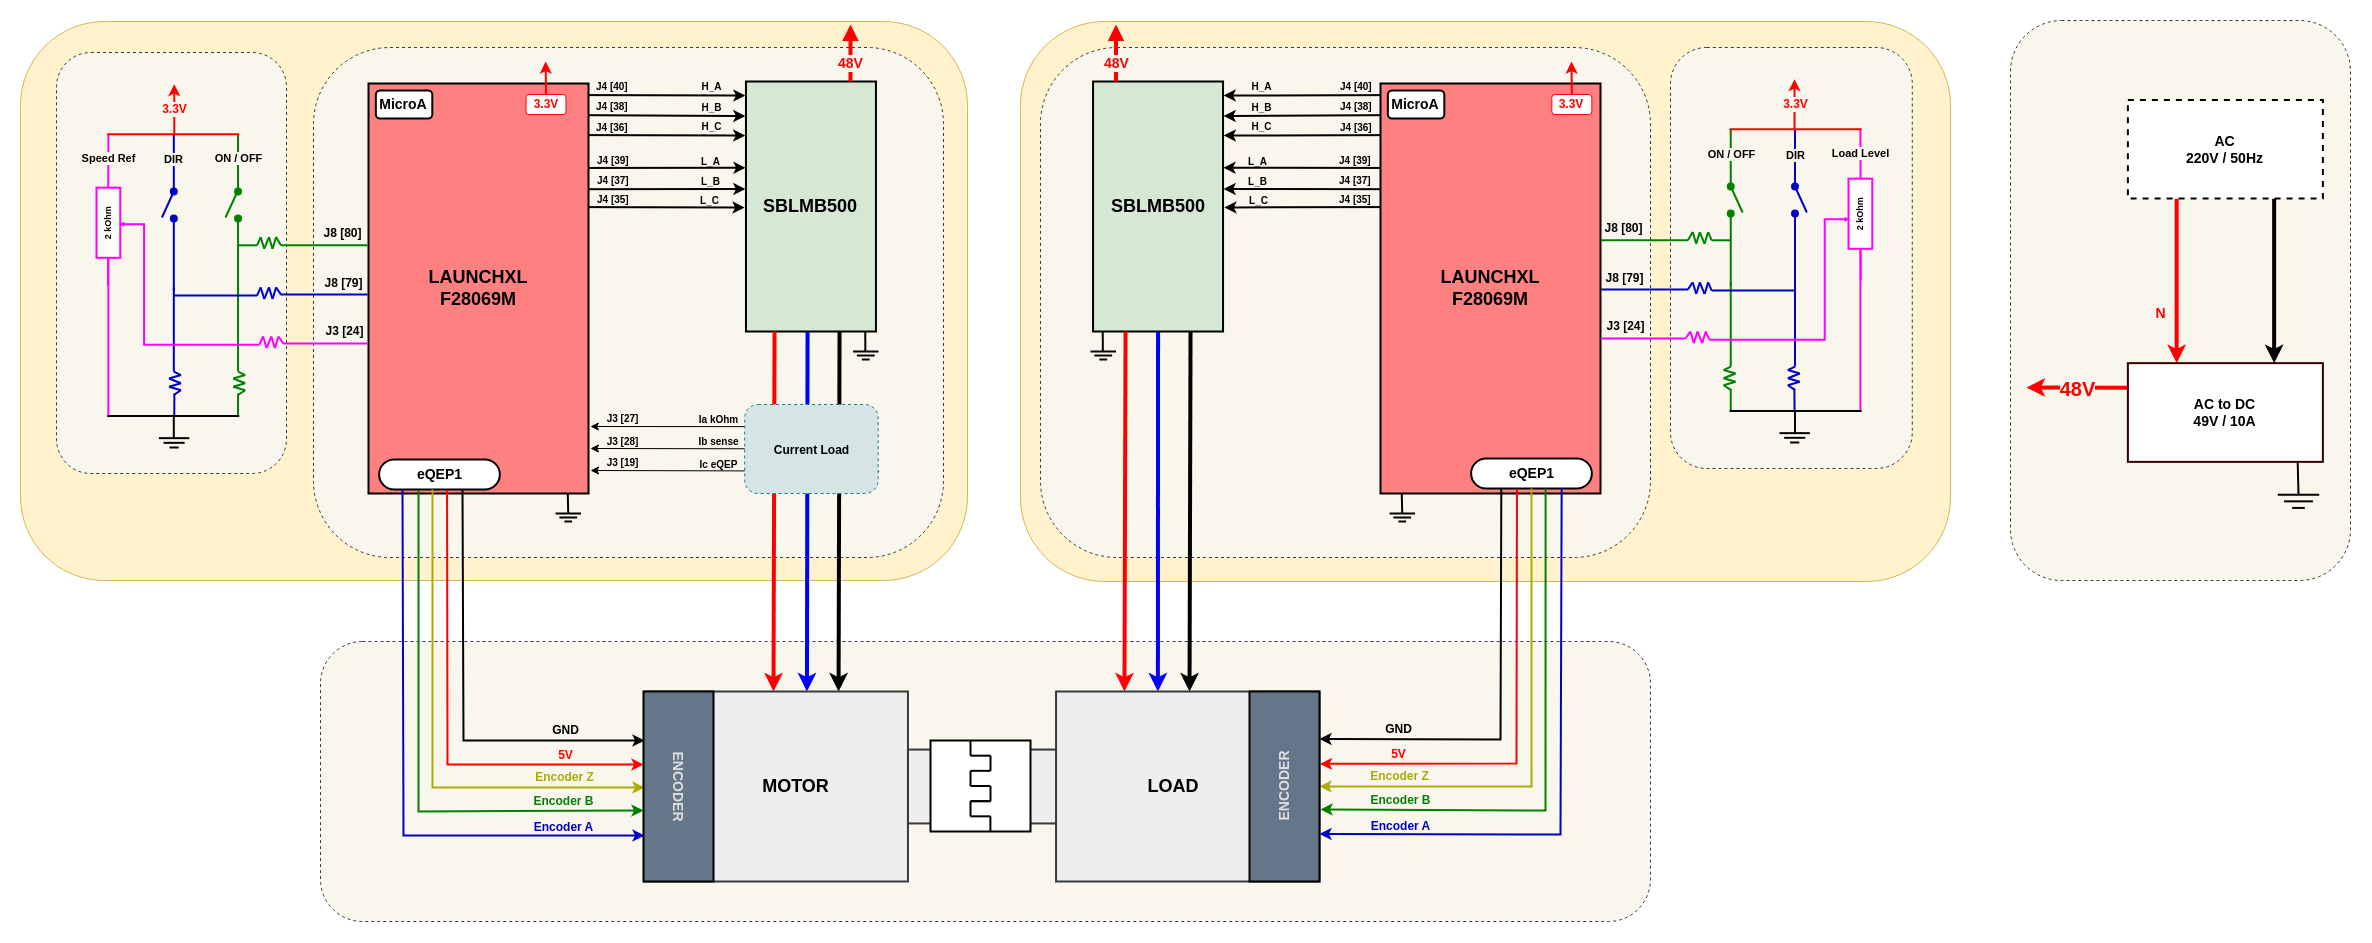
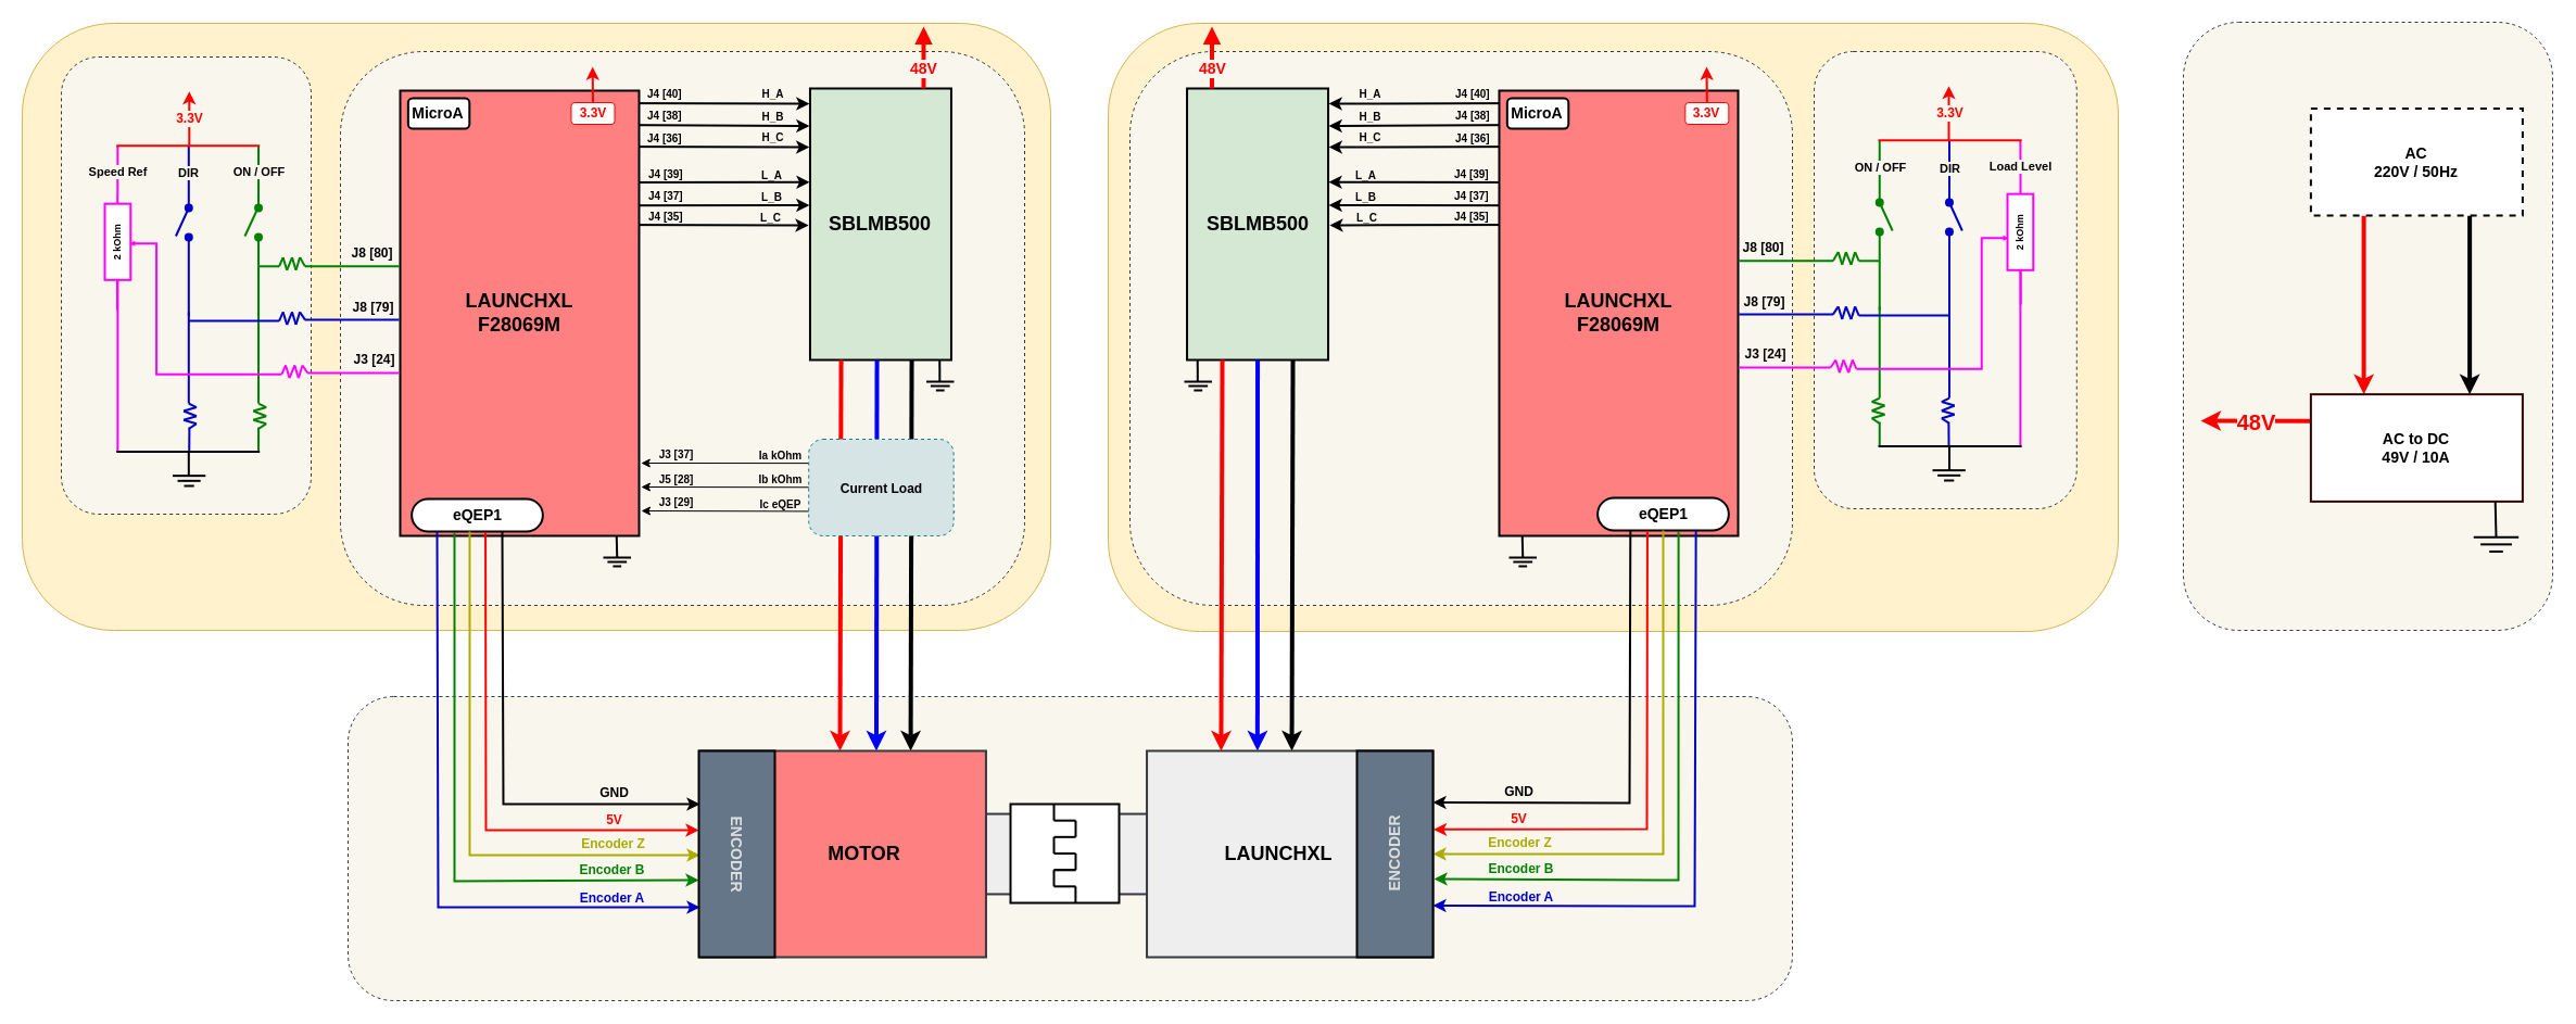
- <mxCell id="282" value="N" style="text;html=1;align=center;verticalAlign=middle;whiteSpace=wrap;rounded=0;fontColor=#ff0000;fontStyle=1;strokeWidth=2;fontSize=14;" parent="277" vertex="1"><mxGeometry x="125.5" y="268.61" width="48.75" height="49.358" as="geometry" /></mxCell>
- <mxCell id="113" value="J3 [27]" style="text;html=1;align=center;verticalAlign=middle;resizable=0;points=[];autosize=1;strokeColor=none;fillColor=none;fontStyle=1;fontSize=10;" parent="104" vertex="1"><mxGeometry x="7.341" width="50" height="30" as="geometry" /></mxCell>
+ <mxCell id="113" value="J3 [37]" style="text;html=1;align=center;verticalAlign=middle;resizable=0;points=[];autosize=1;strokeColor=none;fillColor=none;fontStyle=1;fontSize=10;" parent="104" vertex="1"><mxGeometry x="7.341" width="50" height="30" as="geometry" /></mxCell>
- <mxCell id="111" value="J3 [28]" style="text;html=1;align=center;verticalAlign=middle;resizable=0;points=[];autosize=1;strokeColor=none;fillColor=none;fontStyle=1;fontSize=10;" parent="104" vertex="1"><mxGeometry x="7.341" y="23" width="50" height="30" as="geometry" /></mxCell>
+ <mxCell id="111" value="J5 [28]" style="text;html=1;align=center;verticalAlign=middle;resizable=0;points=[];autosize=1;strokeColor=none;fillColor=none;fontStyle=1;fontSize=10;" parent="104" vertex="1"><mxGeometry x="7.341" y="23" width="50" height="30" as="geometry" /></mxCell>
- <mxCell id="112" value="Ib sense" style="text;html=1;align=center;verticalAlign=middle;resizable=0;points=[];autosize=1;strokeColor=none;fillColor=none;fontStyle=1;fontSize=10;" parent="104" vertex="1"><mxGeometry x="98.38" y="23" width="60" height="30" as="geometry" /></mxCell>
+ <mxCell id="112" value="Ib kOhm" style="text;html=1;align=center;verticalAlign=middle;resizable=0;points=[];autosize=1;strokeColor=none;fillColor=none;fontStyle=1;fontSize=10;" parent="104" vertex="1"><mxGeometry x="98.38" y="23" width="60" height="30" as="geometry" /></mxCell>
- <mxCell id="115" value="J3 [19]" style="text;html=1;align=center;verticalAlign=middle;resizable=0;points=[];autosize=1;strokeColor=none;fillColor=none;fontStyle=1;fontSize=10;" parent="104" vertex="1"><mxGeometry x="7.341" y="44" width="50" height="30" as="geometry" /></mxCell>
+ <mxCell id="115" value="J3 [29]" style="text;html=1;align=center;verticalAlign=middle;resizable=0;points=[];autosize=1;strokeColor=none;fillColor=none;fontStyle=1;fontSize=10;" parent="104" vertex="1"><mxGeometry x="7.341" y="44" width="50" height="30" as="geometry" /></mxCell>
- <mxCell id="117" value="&lt;b&gt;&lt;font style=&quot;font-size: 18px;&quot;&gt;&lt;span style=&quot;white-space: pre;&quot;&gt;&#09;&lt;/span&gt;MOTOR&lt;/font&gt;&lt;/b&gt;" style="rounded=0;whiteSpace=wrap;html=1;strokeWidth=2;fillColor=#eeeeee;strokeColor=#36393d;" parent="1" vertex="1"><mxGeometry x="644" y="691" width="263.455" height="190.0" as="geometry" /></mxCell>
+ <mxCell id="117" value="&lt;b&gt;&lt;font style=&quot;font-size: 18px;&quot;&gt;&lt;span style=&quot;white-space: pre;&quot;&gt;&#09;&lt;/span&gt;MOTOR&lt;/font&gt;&lt;/b&gt;" style="rounded=0;whiteSpace=wrap;html=1;strokeWidth=2;fillColor=#ff8080;strokeColor=#36393d;" parent="1" vertex="1"><mxGeometry x="644" y="691" width="263.455" height="190.0" as="geometry" /></mxCell>
- <mxCell id="120" value="&lt;span style=&quot;font-size: 18px;&quot;&gt;&lt;b&gt;LOAD&lt;span style=&quot;white-space: pre;&quot;&gt;&#09;&lt;/span&gt;&lt;/b&gt;&lt;/span&gt;" style="rounded=0;whiteSpace=wrap;html=1;strokeWidth=2;fillColor=#eeeeee;strokeColor=#36393d;gradientColor=none;" parent="1" vertex="1"><mxGeometry x="1055.545" y="691" width="263.455" height="190.0" as="geometry" /></mxCell>
+ <mxCell id="120" value="&lt;span style=&quot;font-size: 18px;&quot;&gt;&lt;b&gt;LAUNCHXL&lt;span style=&quot;white-space: pre;&quot;&gt;&#09;&lt;/span&gt;&lt;/b&gt;&lt;/span&gt;" style="rounded=0;whiteSpace=wrap;html=1;strokeWidth=2;fillColor=#eeeeee;strokeColor=#36393d;gradientColor=none;" parent="1" vertex="1"><mxGeometry x="1055.545" y="691" width="263.455" height="190.0" as="geometry" /></mxCell>
